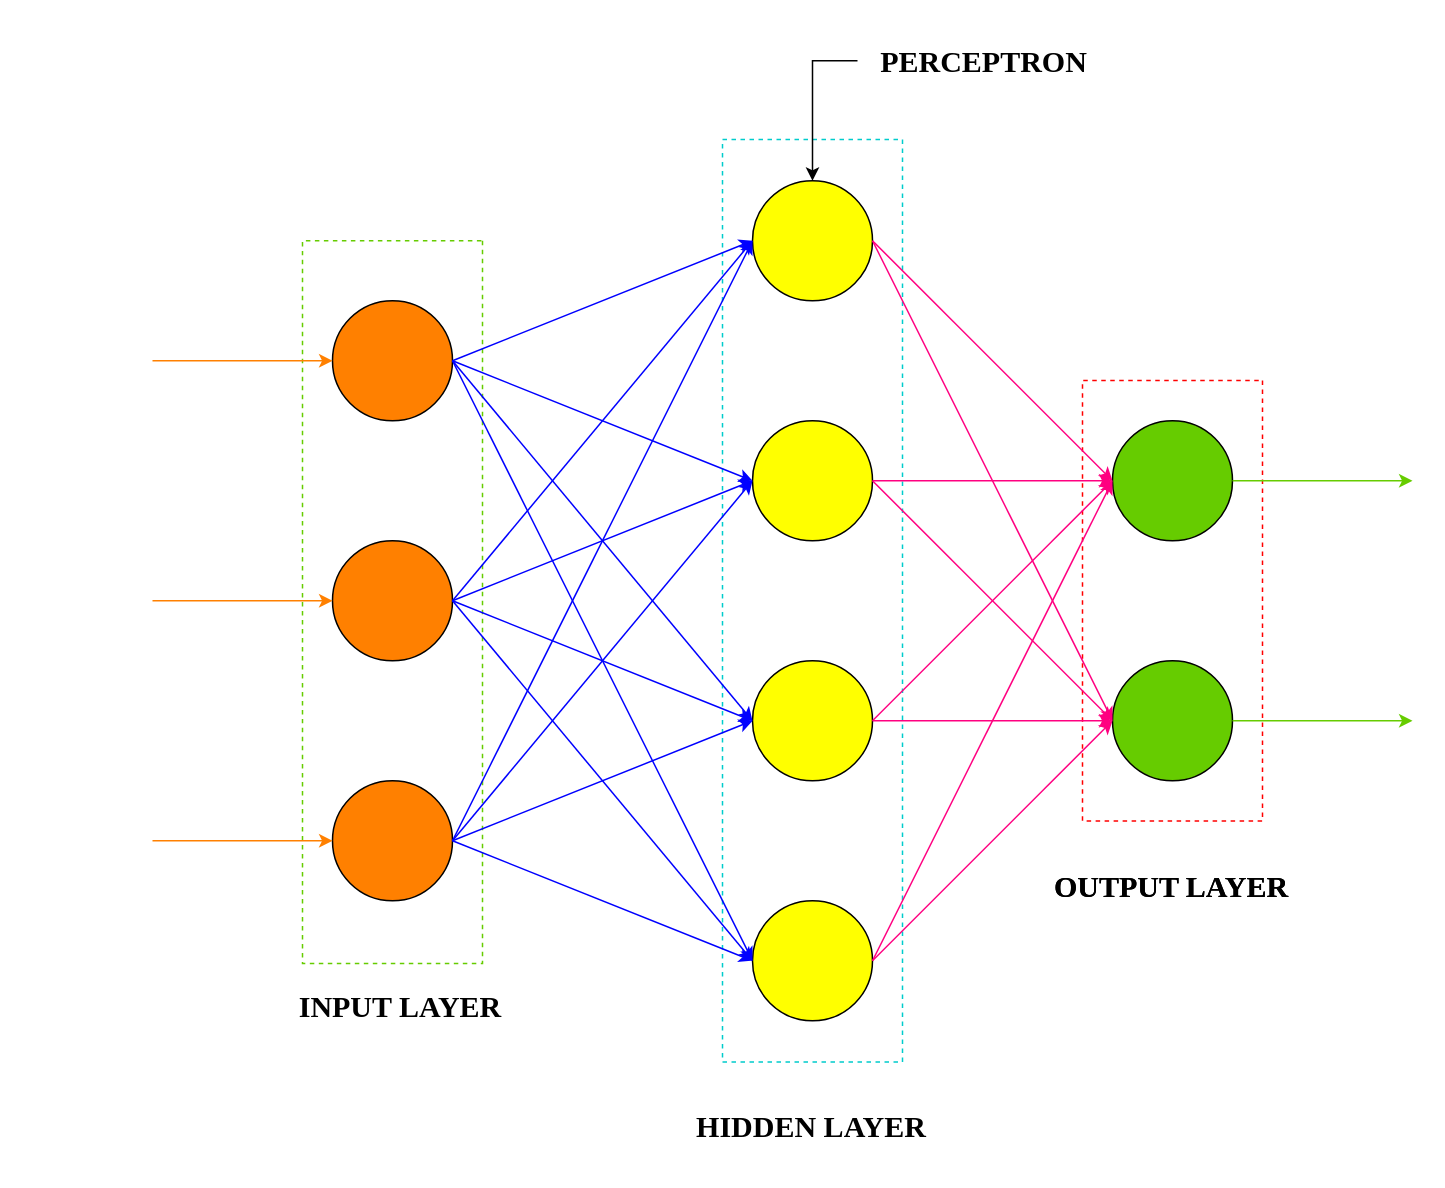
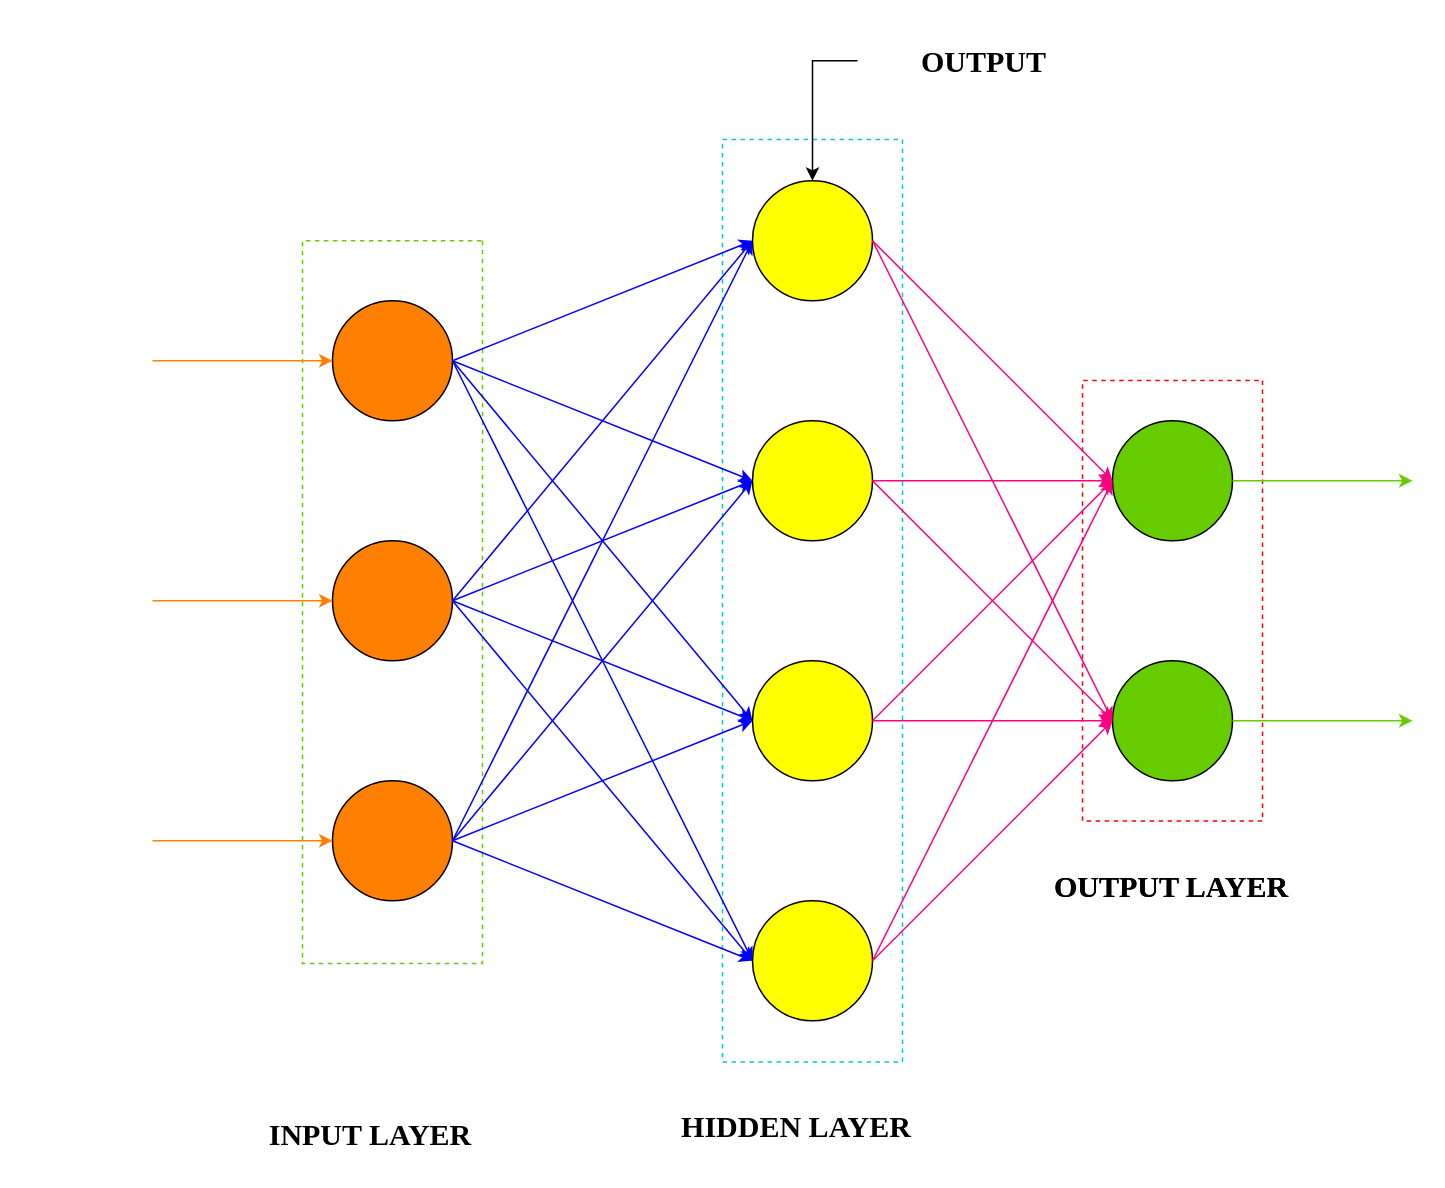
- <mxCell id="38" value="&lt;p style=&quot;font-size: 20px;&quot;&gt;PERCEPTRON&lt;/p&gt;" style="text;html=1;strokeColor=none;fillColor=none;align=center;verticalAlign=middle;whiteSpace=wrap;rounded=0;fontFamily=Tahoma;fontSize=20;fontStyle=1;horizontal=1;labelBorderColor=none;" parent="1" vertex="1"><mxGeometry x="569.75" y="20" width="171.25" height="40" as="geometry" /></mxCell>
+ <mxCell id="38" value="&lt;p style=&quot;font-size: 20px;&quot;&gt;OUTPUT&lt;/p&gt;" style="text;html=1;strokeColor=none;fillColor=none;align=center;verticalAlign=middle;whiteSpace=wrap;rounded=0;fontFamily=Tahoma;fontSize=20;fontStyle=1;horizontal=1;labelBorderColor=none;" parent="1" vertex="1"><mxGeometry x="569.75" y="20" width="171.25" height="40" as="geometry" /></mxCell>
- <mxCell id="35" value="&lt;p style=&quot;font-size: 20px;&quot;&gt;&lt;font style=&quot;font-size: 20px;&quot;&gt;INPUT LAYER&lt;/font&gt;&lt;/p&gt;" style="text;html=1;strokeColor=none;fillColor=none;align=center;verticalAlign=middle;whiteSpace=wrap;rounded=0;fontFamily=Tahoma;fontSize=20;fontStyle=1;horizontal=1;labelBorderColor=none;" parent="1" vertex="1"><mxGeometry x="181" y="650" width="171.25" height="40" as="geometry" /></mxCell>
+ <mxCell id="35" value="&lt;p style=&quot;font-size: 20px;&quot;&gt;&lt;font style=&quot;font-size: 20px;&quot;&gt;INPUT LAYER&lt;/font&gt;&lt;/p&gt;" style="text;html=1;strokeColor=none;fillColor=none;align=center;verticalAlign=middle;whiteSpace=wrap;rounded=0;fontFamily=Tahoma;fontSize=20;fontStyle=1;horizontal=1;labelBorderColor=none;" parent="1" vertex="1"><mxGeometry x="161" y="735" width="171.25" height="40" as="geometry" /></mxCell>
- <mxCell id="34" value="&lt;p style=&quot;font-size: 20px;&quot;&gt;&lt;font style=&quot;font-size: 20px;&quot;&gt;HIDDEN LAYER&lt;/font&gt;&lt;/p&gt;" style="text;html=1;strokeColor=none;fillColor=none;align=center;verticalAlign=middle;whiteSpace=wrap;rounded=0;fontFamily=Tahoma;fontSize=20;fontStyle=1;horizontal=1;labelBorderColor=none;" parent="1" vertex="1"><mxGeometry x="455.38" y="730" width="171.25" height="40" as="geometry" /></mxCell>
+ <mxCell id="34" value="&lt;p style=&quot;font-size: 20px;&quot;&gt;&lt;font style=&quot;font-size: 20px;&quot;&gt;HIDDEN LAYER&lt;/font&gt;&lt;/p&gt;" style="text;html=1;strokeColor=none;fillColor=none;align=center;verticalAlign=middle;whiteSpace=wrap;rounded=0;fontFamily=Tahoma;fontSize=20;fontStyle=1;horizontal=1;labelBorderColor=none;" parent="1" vertex="1"><mxGeometry x="445.38" y="730" width="171.25" height="40" as="geometry" /></mxCell>
